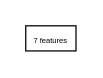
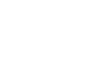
- <mxCell id="2" value="&lt;font style=&quot;font-size: 6px;&quot;&gt;7 features&lt;/font&gt;" style="rounded=0;whiteSpace=wrap;html=1;" vertex="1" parent="1"><mxGeometry x="20" y="20" width="40" height="20" as="geometry" /></mxCell>
